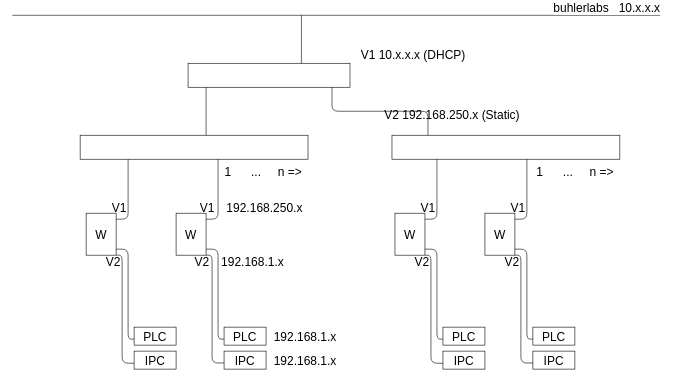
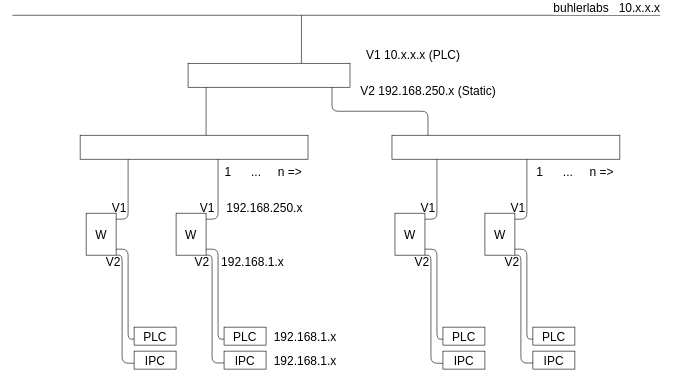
- <mxCell id="8" value="V1 10.x.x.x (DHCP)" style="text;html=1;align=center;verticalAlign=middle;resizable=0;points=[];autosize=1;strokeColor=none;fillColor=none;fontSize=20;" parent="1" vertex="1"><mxGeometry x="588" y="66" width="200" height="40" as="geometry" /></mxCell>
+ <mxCell id="8" value="V1 10.x.x.x (PLC)" style="text;html=1;align=center;verticalAlign=middle;resizable=0;points=[];autosize=1;strokeColor=none;fillColor=none;fontSize=20;" parent="1" vertex="1"><mxGeometry x="588" y="66" width="200" height="40" as="geometry" /></mxCell>
- <mxCell id="9" value="V2 192.168.250.x (Static)" style="text;html=1;align=center;verticalAlign=middle;resizable=0;points=[];autosize=1;strokeColor=none;fillColor=none;fontSize=20;" parent="1" vertex="1"><mxGeometry x="628" y="166" width="250" height="40" as="geometry" /></mxCell>
+ <mxCell id="9" value="V2 192.168.250.x (Static)" style="text;html=1;align=center;verticalAlign=middle;resizable=0;points=[];autosize=1;strokeColor=none;fillColor=none;fontSize=20;" parent="1" vertex="1"><mxGeometry x="588" y="126" width="250" height="40" as="geometry" /></mxCell>
